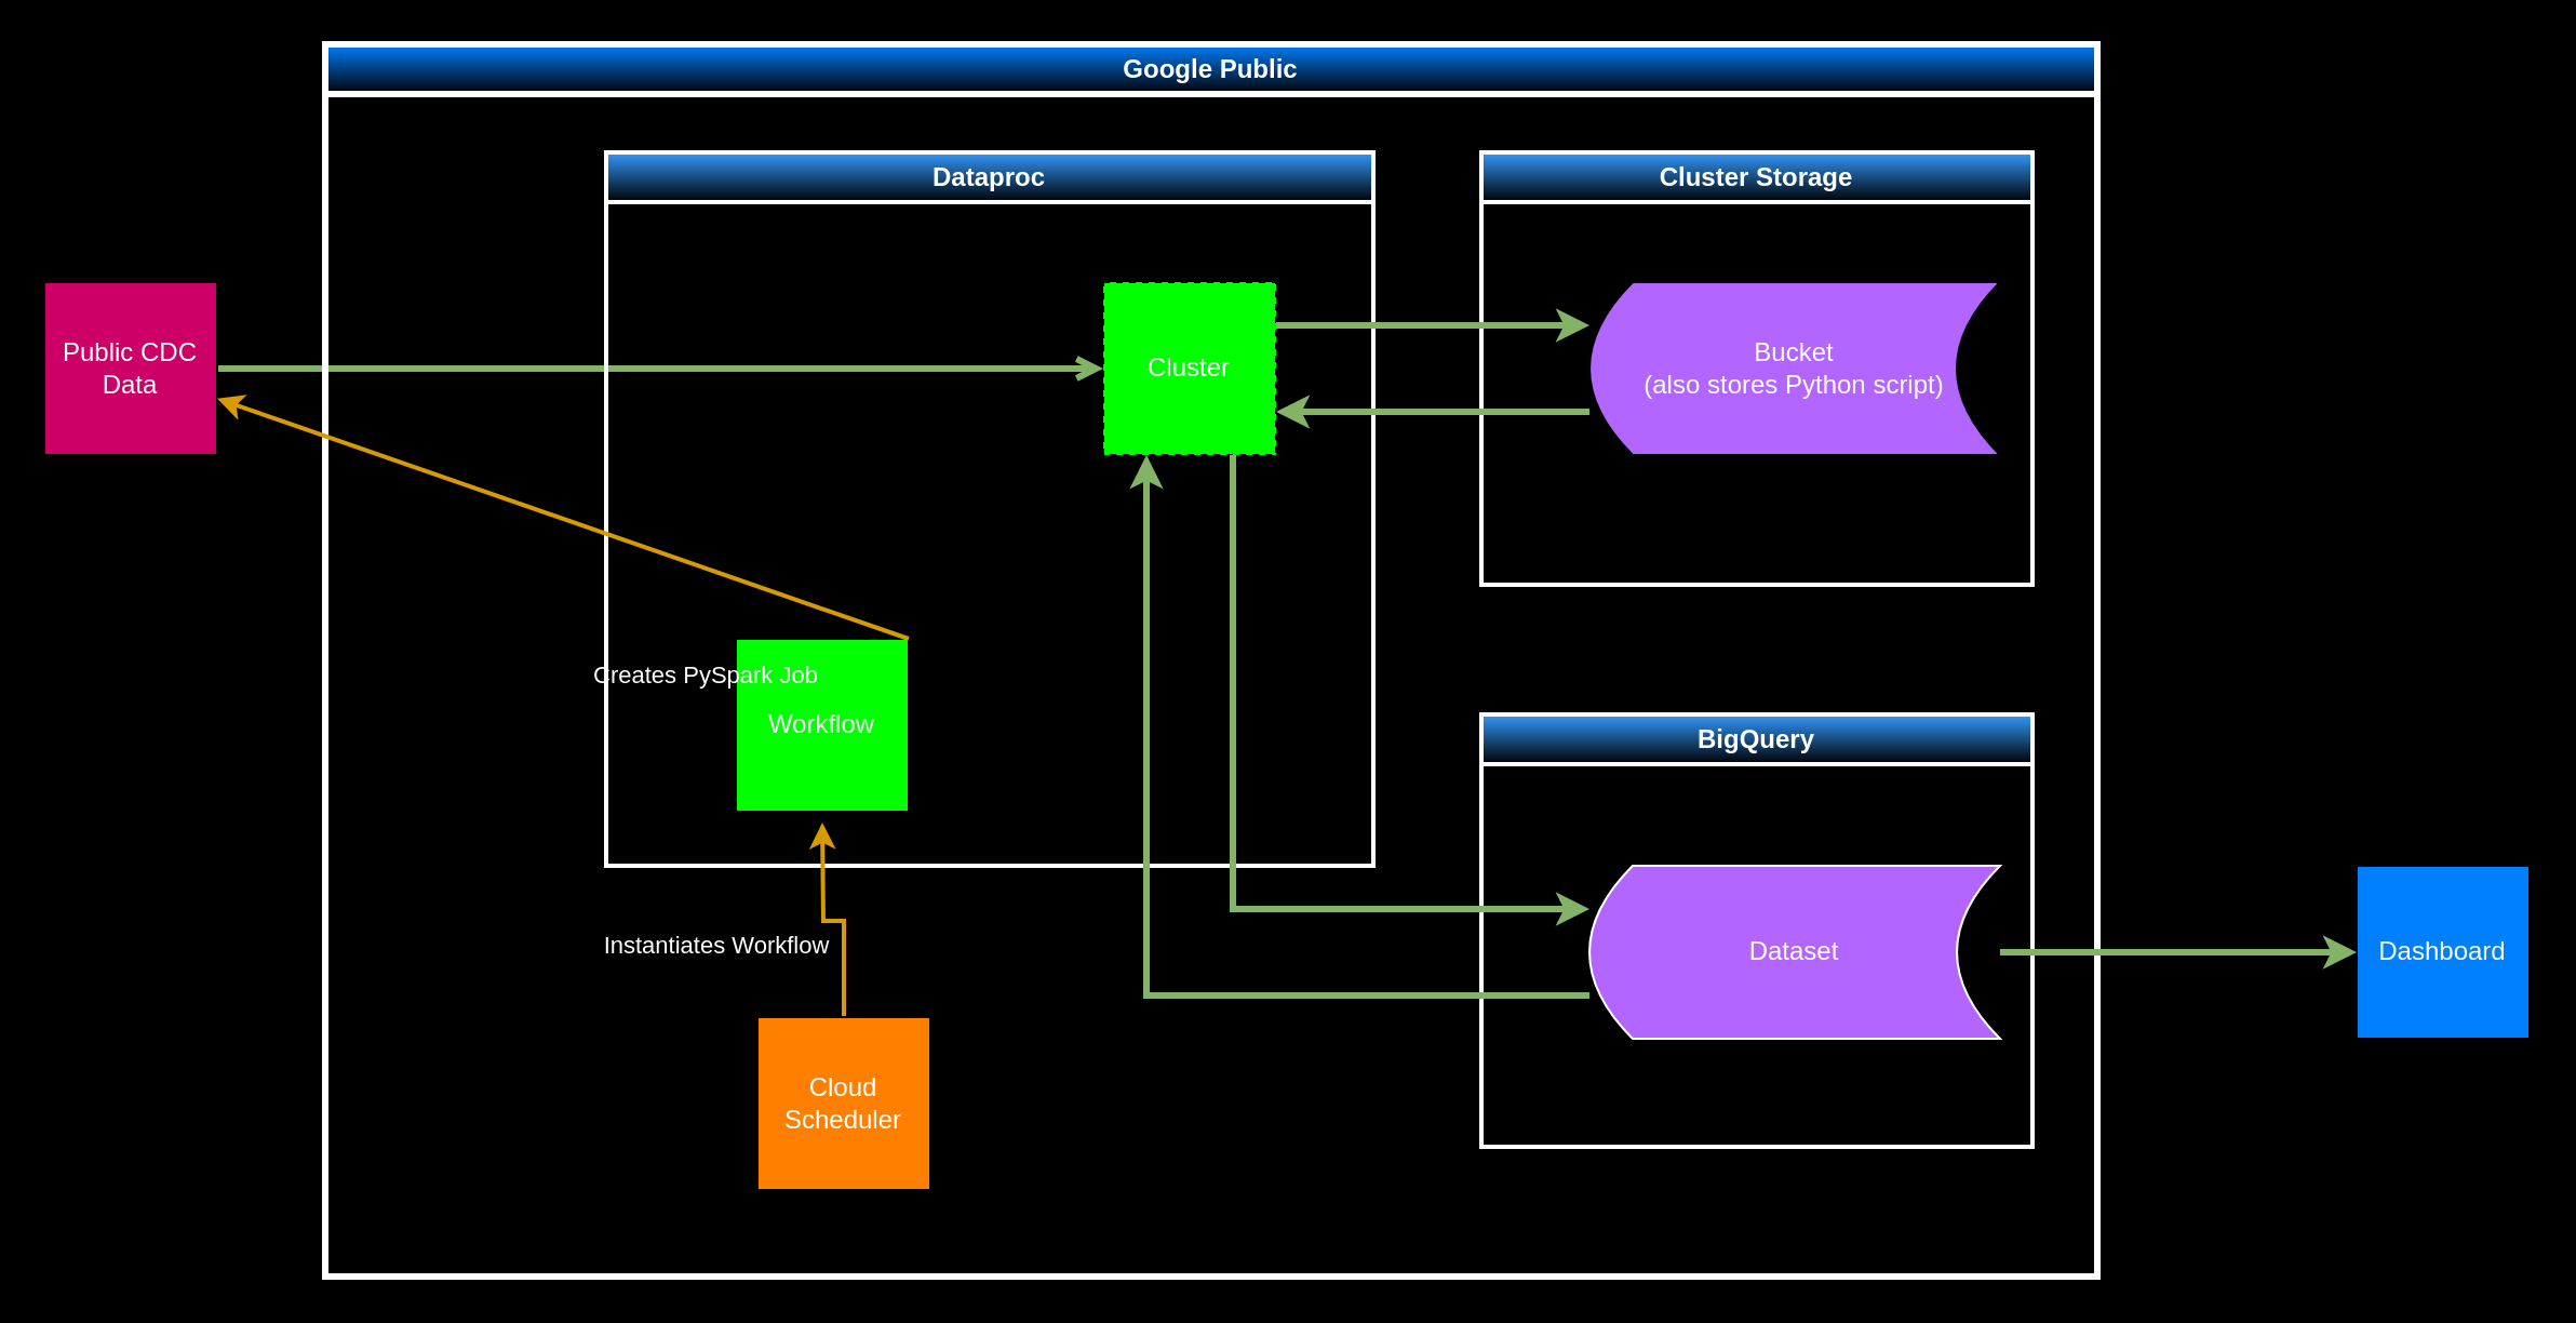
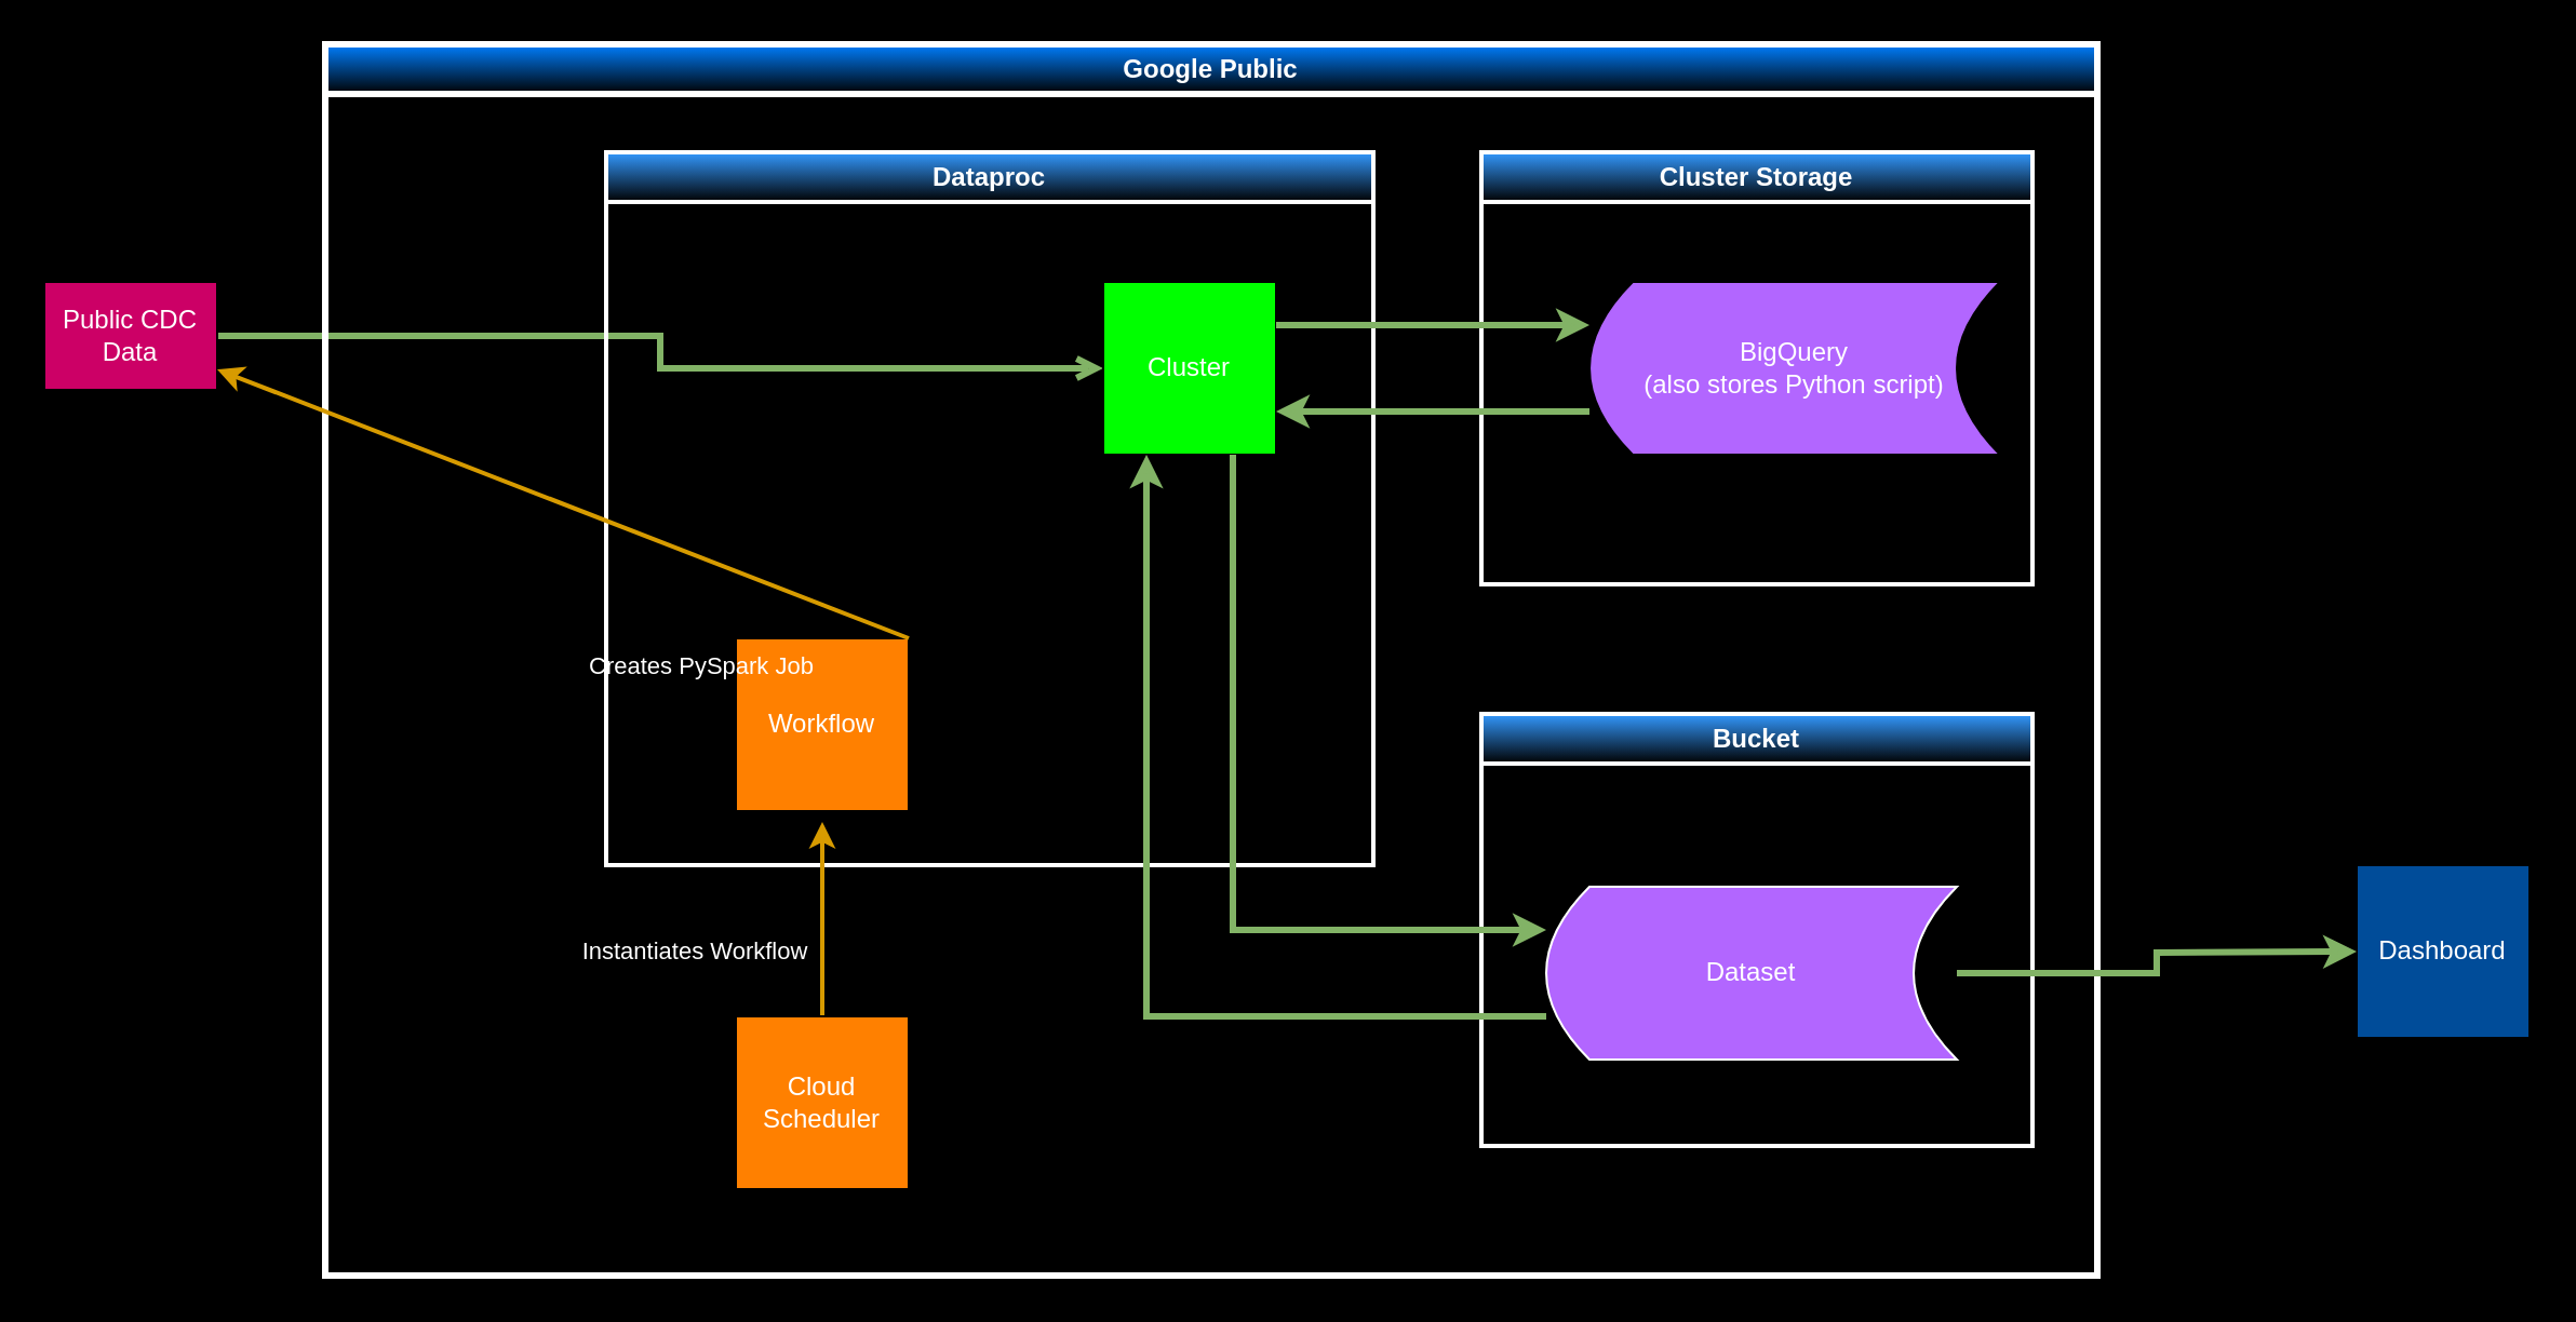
- <mxCell id="3" value="Public CDC Data" style="whiteSpace=wrap;html=1;aspect=fixed;fillColor=#CC0066;fontColor=#FFFFFF;" parent="1" vertex="1"><mxGeometry x="20" y="130" width="80" height="80" as="geometry" /></mxCell>
+ <mxCell id="3" value="Public CDC Data" style="whiteSpace=wrap;html=1;aspect=fixed;fillColor=#CC0066;fontColor=#FFFFFF;" parent="1" vertex="1"><mxGeometry x="20" y="130" width="80" height="50" as="geometry" /></mxCell>
- <mxCell id="6" value="Cluster" style="whiteSpace=wrap;html=1;aspect=fixed;fillColor=#00FF00;fontColor=#FFFFFF;dashed=1;" parent="5" vertex="1"><mxGeometry x="230" y="60" width="80" height="80" as="geometry" /></mxCell>
+ <mxCell id="6" value="Cluster" style="whiteSpace=wrap;html=1;aspect=fixed;fillColor=#00FF00;fontColor=#FFFFFF;" parent="5" vertex="1"><mxGeometry x="230" y="60" width="80" height="80" as="geometry" /></mxCell>
- <mxCell id="10" value="Bucket&lt;br&gt;(also stores Python script)" style="shape=dataStorage;whiteSpace=wrap;html=1;fixedSize=1;fillColor=#B266FF;fontColor=#FFFFFF;" parent="9" vertex="1"><mxGeometry x="50" y="60" width="190" height="80" as="geometry" /></mxCell>
+ <mxCell id="10" value="BigQuery&lt;br&gt;(also stores Python script)" style="shape=dataStorage;whiteSpace=wrap;html=1;fixedSize=1;fillColor=#B266FF;fontColor=#FFFFFF;" parent="9" vertex="1"><mxGeometry x="50" y="60" width="190" height="80" as="geometry" /></mxCell>
- <mxCell id="7" value="Workflow" style="whiteSpace=wrap;html=1;aspect=fixed;fillColor=#00ff00;fontColor=#FFFFFF;" parent="5" vertex="1"><mxGeometry x="60" y="225" width="80" height="80" as="geometry" /></mxCell>
+ <mxCell id="7" value="Workflow" style="whiteSpace=wrap;html=1;aspect=fixed;fillColor=#FF8000;fontColor=#FFFFFF;" parent="5" vertex="1"><mxGeometry x="60" y="225" width="80" height="80" as="geometry" /></mxCell>
- <mxCell id="11" value="BigQuery" style="swimlane;whiteSpace=wrap;html=1;strokeColor=#FFFFFF;strokeWidth=2;fillColor=#3399FF;gradientColor=default;fontColor=#FFFFFF;" parent="4" vertex="1"><mxGeometry x="535" y="310" width="255" height="200" as="geometry" /></mxCell>
+ <mxCell id="11" value="Bucket" style="swimlane;whiteSpace=wrap;html=1;strokeColor=#FFFFFF;strokeWidth=2;fillColor=#3399FF;gradientColor=default;fontColor=#FFFFFF;" parent="4" vertex="1"><mxGeometry x="535" y="310" width="255" height="200" as="geometry" /></mxCell>
- <mxCell id="12" value="Dataset" style="shape=dataStorage;whiteSpace=wrap;html=1;fixedSize=1;strokeColor=#FFFFFF;fillColor=#B266FF;fontColor=#FFFFFF;" parent="11" vertex="1"><mxGeometry x="50" y="70" width="190" height="80" as="geometry" /></mxCell>
+ <mxCell id="12" value="Dataset" style="shape=dataStorage;whiteSpace=wrap;html=1;fixedSize=1;strokeColor=#FFFFFF;fillColor=#B266FF;fontColor=#FFFFFF;" parent="11" vertex="1"><mxGeometry x="30" y="80" width="190" height="80" as="geometry" /></mxCell>
- <mxCell id="19" value="Dashboard" style="whiteSpace=wrap;html=1;aspect=fixed;fillColor=#007fff;fontColor=#FFFFFF;" parent="1" vertex="1"><mxGeometry x="1090" y="400" width="80" height="80" as="geometry" /></mxCell>
+ <mxCell id="19" value="Dashboard" style="whiteSpace=wrap;html=1;aspect=fixed;fillColor=#004C99;fontColor=#FFFFFF;" parent="1" vertex="1"><mxGeometry x="1090" y="400" width="80" height="80" as="geometry" /></mxCell>
- <mxCell id="18" value="Cloud Scheduler" style="whiteSpace=wrap;html=1;aspect=fixed;fillColor=#FF8000;fontColor=#FFFFFF;" parent="4" vertex="1"><mxGeometry x="200" y="450" width="80" height="80" as="geometry" /></mxCell>
+ <mxCell id="18" value="Cloud Scheduler" style="whiteSpace=wrap;html=1;aspect=fixed;fillColor=#FF8000;fontColor=#FFFFFF;" parent="4" vertex="1"><mxGeometry x="190" y="450" width="80" height="80" as="geometry" /></mxCell>
